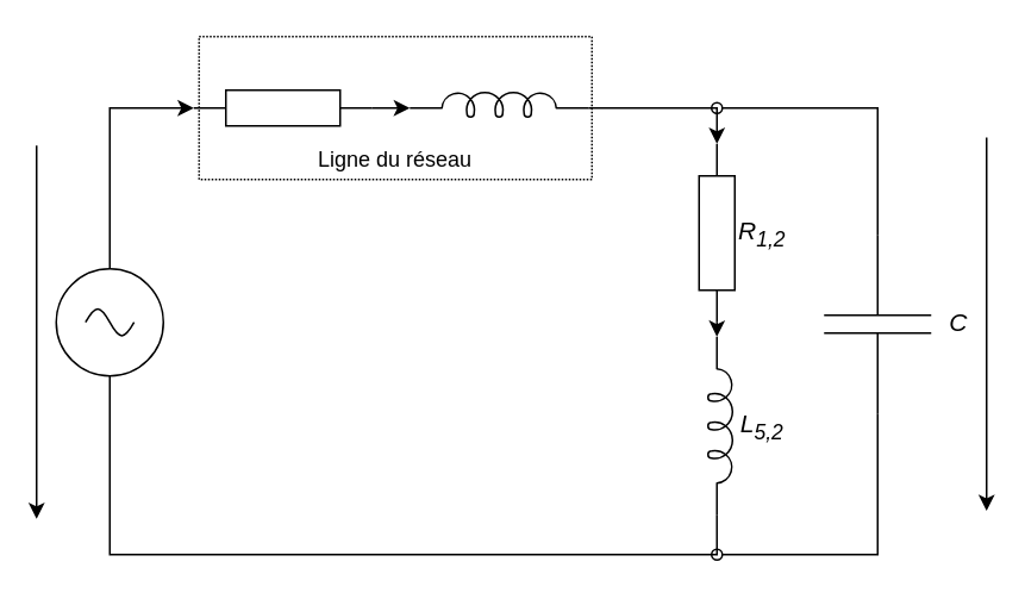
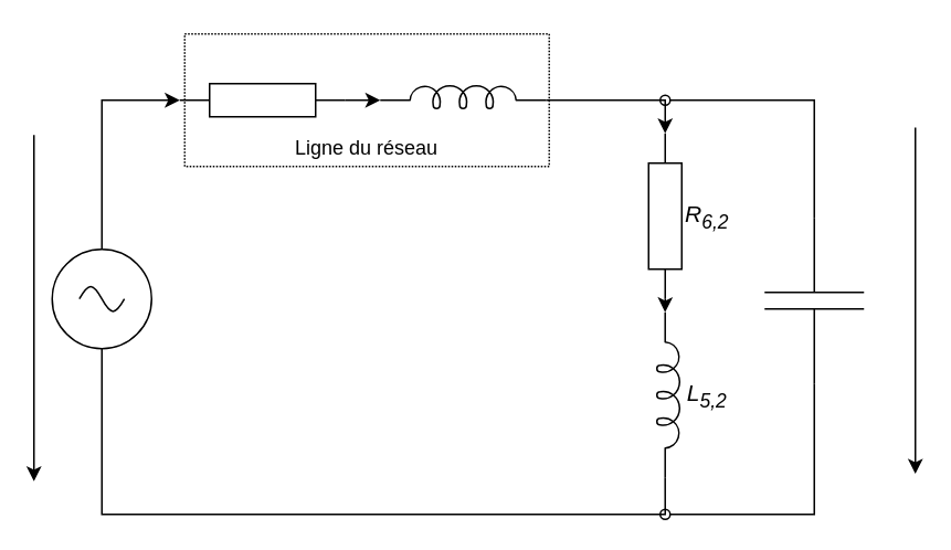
- <mxCell id="17" value="&lt;font style=&quot;font-size: 14px;&quot;&gt;&lt;i&gt;R&lt;sub&gt;1,2&lt;/sub&gt;&lt;/i&gt;&lt;/font&gt;" style="text;html=1;align=center;verticalAlign=middle;resizable=0;points=[];autosize=1;strokeColor=none;fillColor=none;" vertex="1" parent="1"><mxGeometry x="401" y="115" width="50" height="30" as="geometry" /></mxCell>
+ <mxCell id="17" value="&lt;font style=&quot;font-size: 14px;&quot;&gt;&lt;i&gt;R&lt;sub&gt;6,2&lt;/sub&gt;&lt;/i&gt;&lt;/font&gt;" style="text;html=1;align=center;verticalAlign=middle;resizable=0;points=[];autosize=1;strokeColor=none;fillColor=none;" vertex="1" parent="1"><mxGeometry x="401" y="115" width="50" height="30" as="geometry" /></mxCell>
- <mxCell id="19" value="&lt;font size=&quot;1&quot;&gt;&lt;i style=&quot;font-size: 14px;&quot;&gt;C&lt;/i&gt;&lt;/font&gt;" style="text;html=1;align=center;verticalAlign=middle;resizable=0;points=[];autosize=1;strokeColor=none;fillColor=none;" vertex="1" parent="1"><mxGeometry x="521" y="165" width="30" height="30" as="geometry" /></mxCell>
